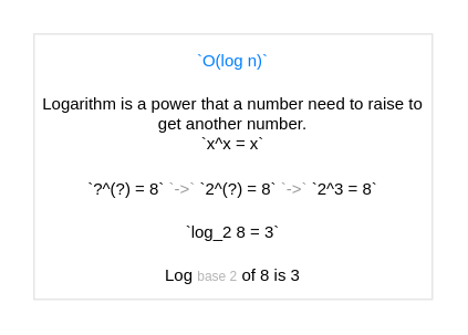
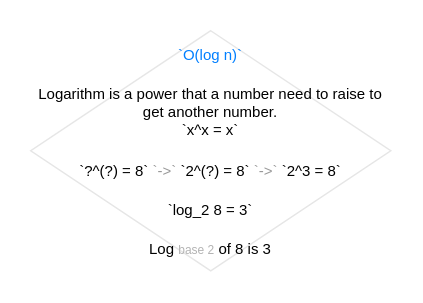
- <mxCell id="2" value="&lt;p style=&quot;line-height: 0.5&quot;&gt;&lt;/p&gt;&lt;div&gt;&lt;span style=&quot;font-size: 10px ; color: rgb(0 , 127 , 255)&quot;&gt;`O(log n)`&lt;/span&gt;&lt;/div&gt;&lt;div&gt;&lt;span style=&quot;font-size: 10px ; color: rgb(0 , 127 , 255)&quot;&gt;&lt;br&gt;&lt;/span&gt;&lt;/div&gt;&lt;font&gt;&lt;font style=&quot;font-size: 10px&quot;&gt;&lt;div&gt;&lt;span&gt;Logarithm is a power that a number need to raise to get another number.&lt;/span&gt;&lt;/div&gt;&lt;/font&gt;&lt;span style=&quot;font-size: 10px&quot;&gt;&lt;div&gt;&lt;span&gt;`x^x = x`&lt;/span&gt;&lt;/div&gt;&lt;/span&gt;&lt;div&gt;&lt;br&gt;&lt;/div&gt;&lt;span style=&quot;font-size: 10px&quot;&gt;&lt;div&gt;&lt;span&gt;`?^(?) = 8`&amp;nbsp;&lt;/span&gt;&lt;span style=&quot;color: rgb(153 , 153 , 153)&quot;&gt;`-&amp;gt;`&amp;nbsp;&lt;/span&gt;&lt;span&gt;`2^(?) = 8`&amp;nbsp;&lt;/span&gt;&lt;font color=&quot;#999999&quot;&gt;`-&amp;gt;`&amp;nbsp;&lt;/font&gt;&lt;span&gt;`2^3 = 8`&lt;/span&gt;&lt;/div&gt;&lt;/span&gt;&lt;div&gt;&lt;br&gt;&lt;/div&gt;&lt;div style=&quot;font-size: 10px&quot;&gt;&lt;span&gt;`log_2 8 = 3`&lt;/span&gt;&lt;/div&gt;&lt;div style=&quot;font-size: 10px&quot;&gt;&lt;span&gt;&lt;br&gt;&lt;/span&gt;&lt;/div&gt;&lt;div&gt;&lt;span&gt;&lt;span style=&quot;font-size: 10px&quot;&gt;Log &lt;/span&gt;&lt;font style=&quot;font-size: 8px&quot; color=&quot;#b3b3b3&quot;&gt;base 2&lt;/font&gt;&lt;span style=&quot;font-size: 10px&quot;&gt; of 8 is 3&lt;/span&gt;&lt;/span&gt;&lt;/div&gt;&lt;/font&gt;&lt;p&gt;&lt;/p&gt;" style="rounded=0;whiteSpace=wrap;html=1;shadow=0;glass=0;sketch=0;align=center;strokeColor=#E6E6E6;" parent="1" vertex="1"><mxGeometry x="20" y="20" width="240" height="160" as="geometry" /></mxCell>
+ <mxCell id="2" value="&lt;p style=&quot;line-height: 0.5&quot;&gt;&lt;/p&gt;&lt;div&gt;&lt;span style=&quot;font-size: 10px ; color: rgb(0 , 127 , 255)&quot;&gt;`O(log n)`&lt;/span&gt;&lt;/div&gt;&lt;div&gt;&lt;span style=&quot;font-size: 10px ; color: rgb(0 , 127 , 255)&quot;&gt;&lt;br&gt;&lt;/span&gt;&lt;/div&gt;&lt;font&gt;&lt;font style=&quot;font-size: 10px&quot;&gt;&lt;div&gt;&lt;span&gt;Logarithm is a power that a number need to raise to get another number.&lt;/span&gt;&lt;/div&gt;&lt;/font&gt;&lt;span style=&quot;font-size: 10px&quot;&gt;&lt;div&gt;&lt;span&gt;`x^x = x`&lt;/span&gt;&lt;/div&gt;&lt;/span&gt;&lt;div&gt;&lt;br&gt;&lt;/div&gt;&lt;span style=&quot;font-size: 10px&quot;&gt;&lt;div&gt;&lt;span&gt;`?^(?) = 8`&amp;nbsp;&lt;/span&gt;&lt;span style=&quot;color: rgb(153 , 153 , 153)&quot;&gt;`-&amp;gt;`&amp;nbsp;&lt;/span&gt;&lt;span&gt;`2^(?) = 8`&amp;nbsp;&lt;/span&gt;&lt;font color=&quot;#999999&quot;&gt;`-&amp;gt;`&amp;nbsp;&lt;/font&gt;&lt;span&gt;`2^3 = 8`&lt;/span&gt;&lt;/div&gt;&lt;/span&gt;&lt;div&gt;&lt;br&gt;&lt;/div&gt;&lt;div style=&quot;font-size: 10px&quot;&gt;&lt;span&gt;`log_2 8 = 3`&lt;/span&gt;&lt;/div&gt;&lt;div style=&quot;font-size: 10px&quot;&gt;&lt;span&gt;&lt;br&gt;&lt;/span&gt;&lt;/div&gt;&lt;div&gt;&lt;span&gt;&lt;span style=&quot;font-size: 10px&quot;&gt;Log &lt;/span&gt;&lt;font style=&quot;font-size: 8px&quot; color=&quot;#b3b3b3&quot;&gt;base 2&lt;/font&gt;&lt;span style=&quot;font-size: 10px&quot;&gt; of 8 is 3&lt;/span&gt;&lt;/span&gt;&lt;/div&gt;&lt;/font&gt;&lt;p&gt;&lt;/p&gt;" style="rhombus;whiteSpace=wrap;html=1;shadow=0;glass=0;sketch=0;align=center;strokeColor=#E6E6E6;" parent="1" vertex="1"><mxGeometry x="20" y="20" width="240" height="160" as="geometry" /></mxCell>
